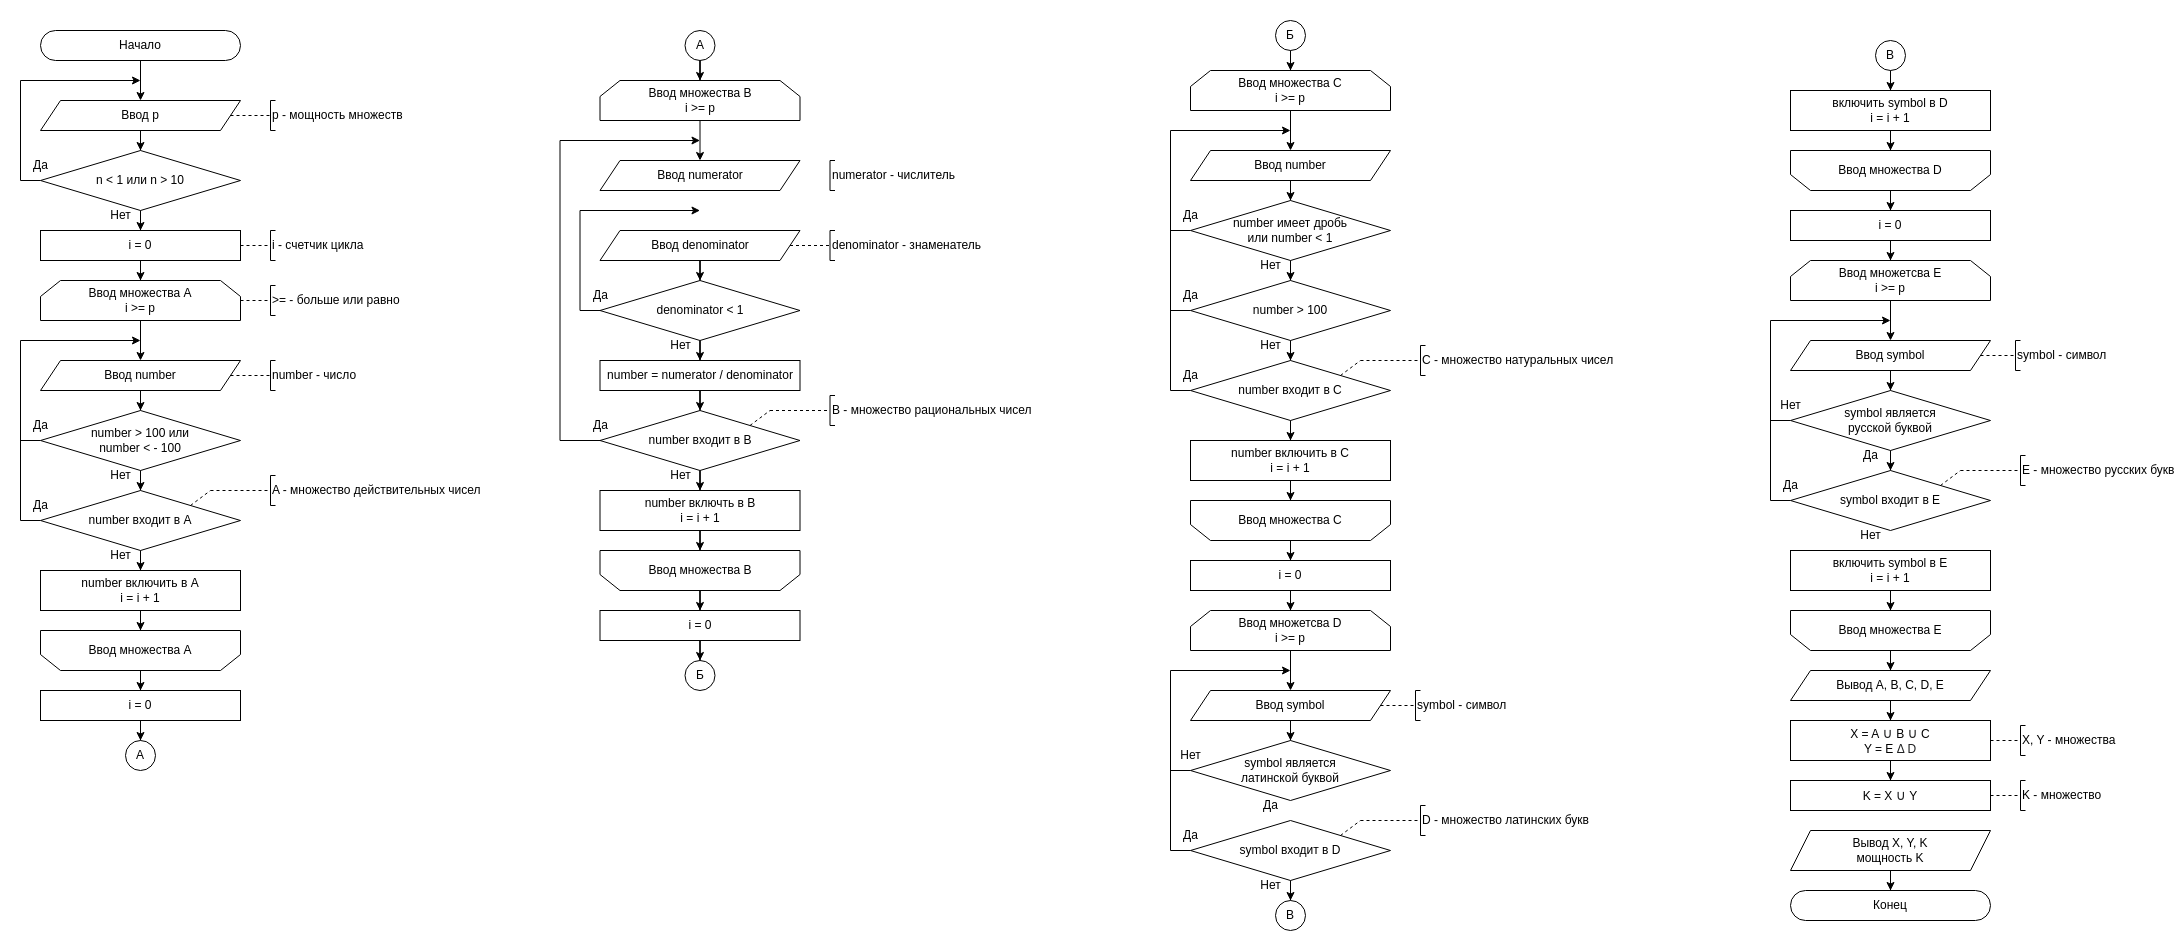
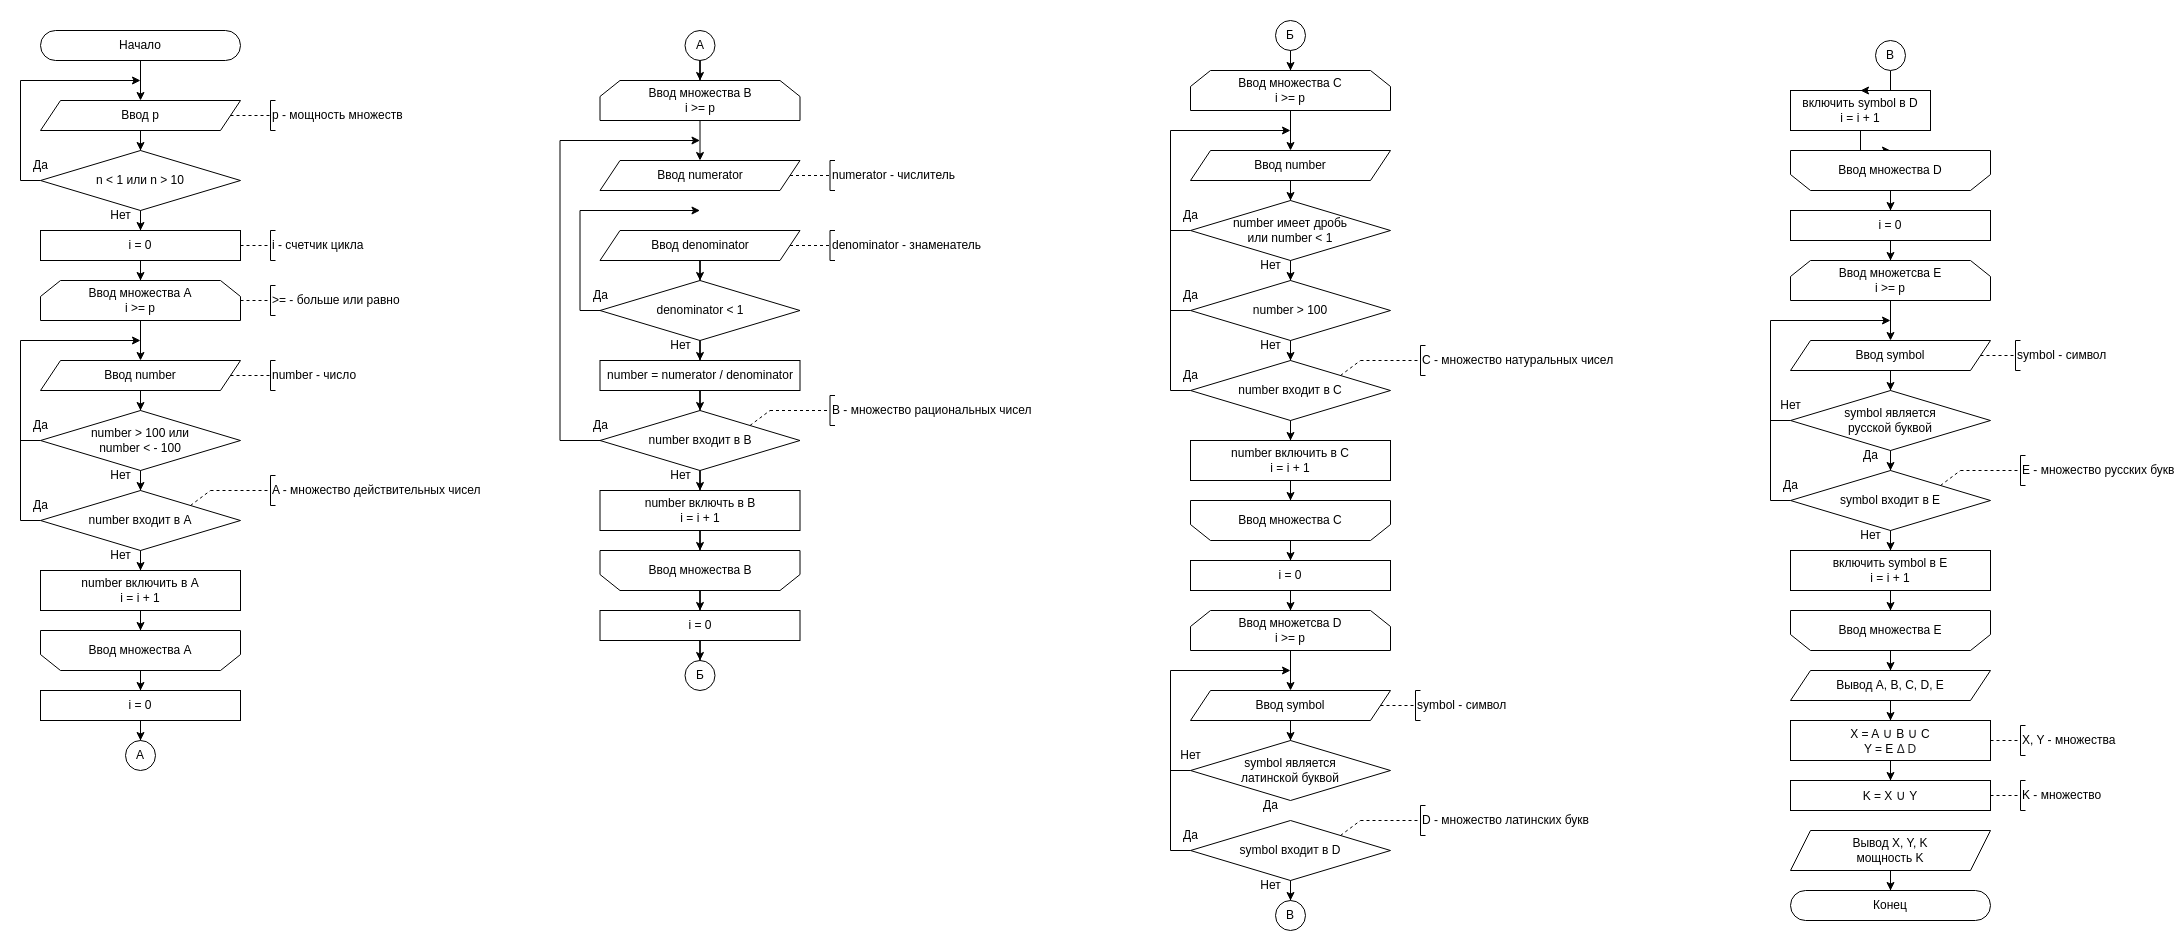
- <mxCell id="131" value="включить symbol в D&lt;div&gt;i = i + 1&lt;/div&gt;" style="rounded=0;whiteSpace=wrap;html=1;" parent="1" vertex="1"><mxGeometry x="1790" y="90" width="200" height="40" as="geometry" /></mxCell>
+ <mxCell id="131" value="включить symbol в D&lt;div&gt;i = i + 1&lt;/div&gt;" style="rounded=0;whiteSpace=wrap;html=1;" parent="1" vertex="1"><mxGeometry x="1790" y="90" width="140" height="40" as="geometry" /></mxCell>
+ <mxCell id="50" value="" style="endArrow=none;html=1;rounded=0;entryX=0;entryY=0.5;entryDx=0;entryDy=0;entryPerimeter=0;dashed=1;" parent="1" source="48" target="49" edge="1"><mxGeometry width="50" height="50" relative="1" as="geometry"><mxPoint x="799.5" y="175" as="sourcePoint" /><mxPoint x="879.5" y="165" as="targetPoint" /></mxGeometry></mxCell>
+ <mxCell id="149" style="edgeStyle=orthogonalEdgeStyle;rounded=0;orthogonalLoop=1;jettySize=auto;html=1;" parent="1" source="150" target="158" edge="1"><mxGeometry relative="1" as="geometry" /></mxCell>
